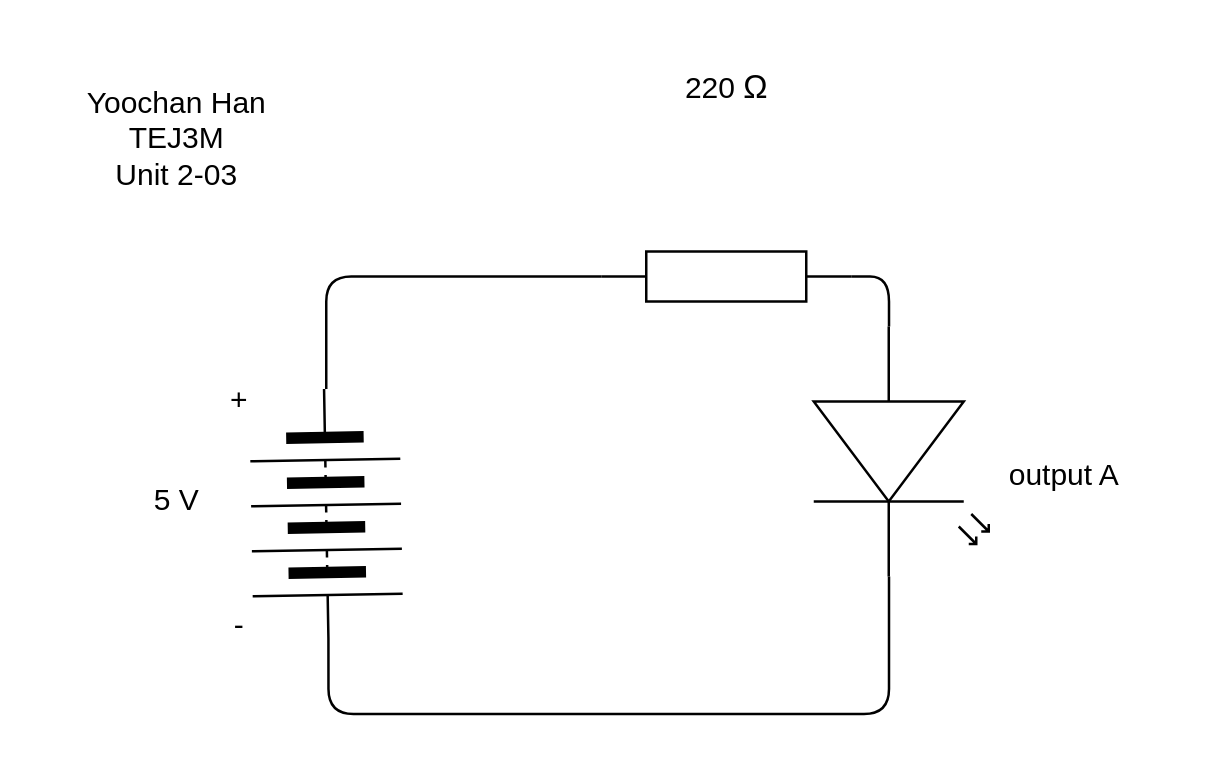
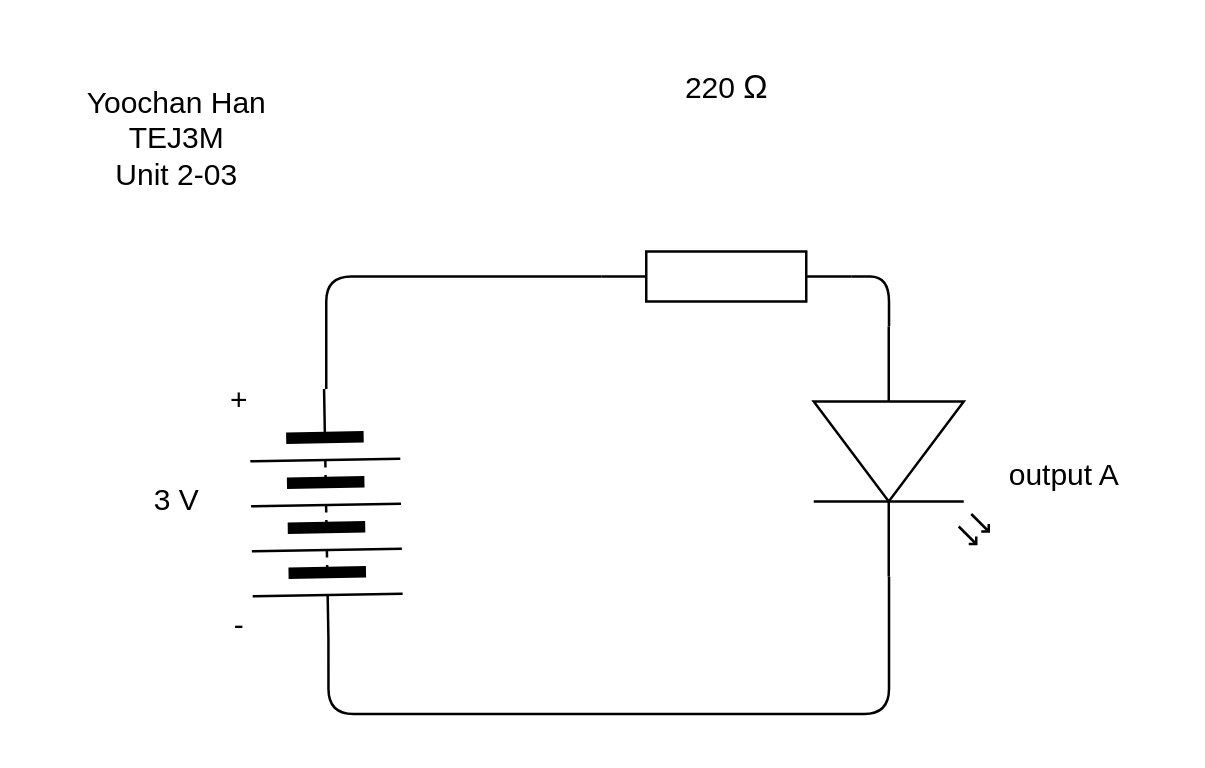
- <mxCell id="10" value="5 V" style="text;html=1;align=center;verticalAlign=middle;resizable=0;points=[];autosize=1;strokeColor=none;fillColor=none;" vertex="1" parent="1"><mxGeometry x="50" y="185" width="40" height="30" as="geometry" /></mxCell>
+ <mxCell id="10" value="3 V" style="text;html=1;align=center;verticalAlign=middle;resizable=0;points=[];autosize=1;strokeColor=none;fillColor=none;" vertex="1" parent="1"><mxGeometry x="50" y="185" width="40" height="30" as="geometry" /></mxCell>
